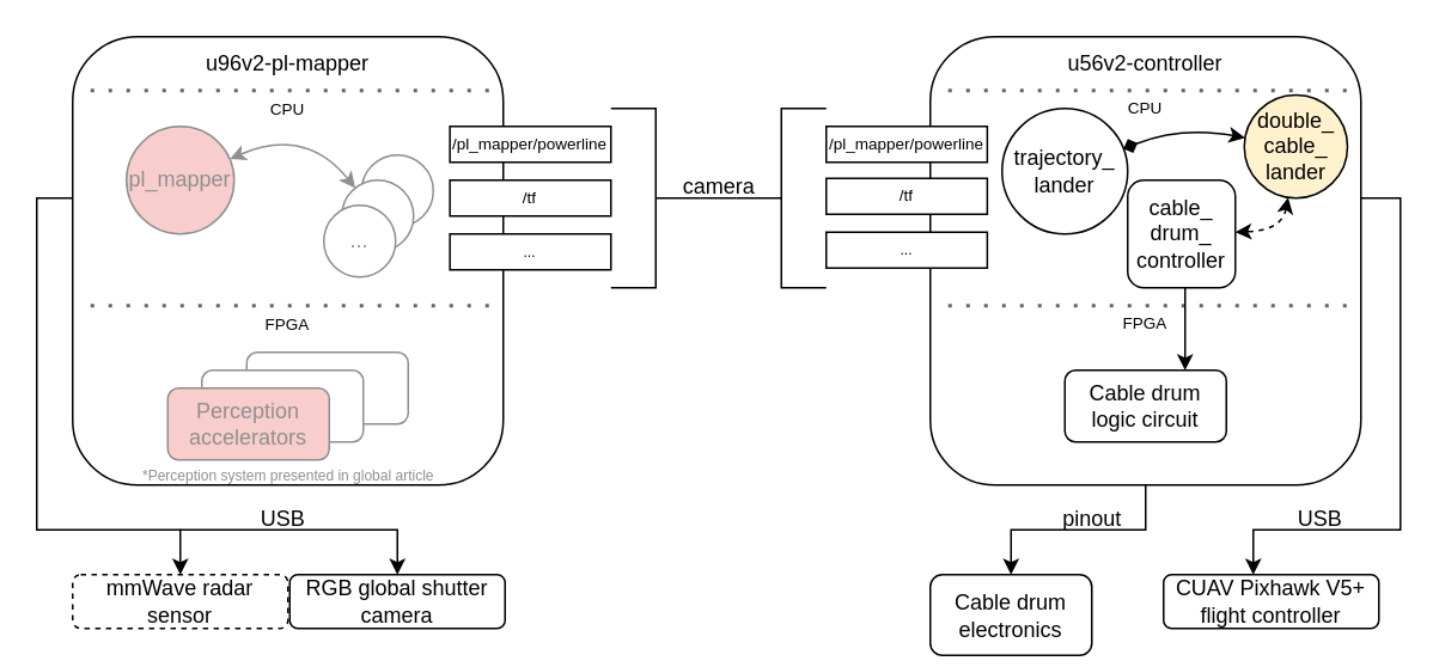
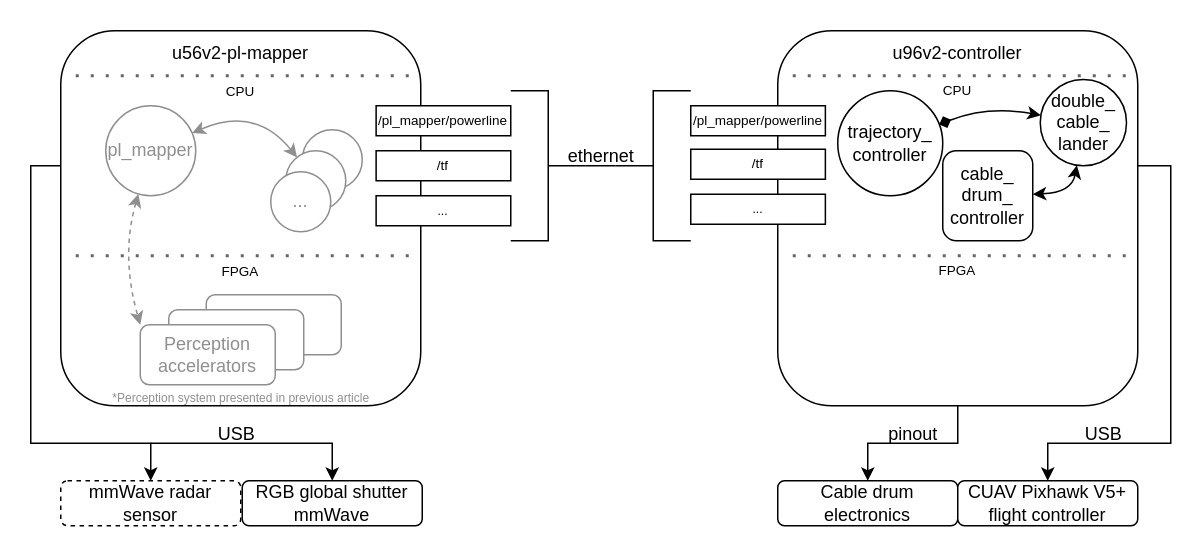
- <mxCell id="4" value="u96v2-pl-mapper" style="text;html=1;strokeColor=none;fillColor=none;align=center;verticalAlign=middle;whiteSpace=wrap;rounded=0;" vertex="1" parent="1"><mxGeometry x="105" y="20" width="110" height="30" as="geometry" /></mxCell>
+ <mxCell id="4" value="u56v2-pl-mapper" style="text;html=1;strokeColor=none;fillColor=none;align=center;verticalAlign=middle;whiteSpace=wrap;rounded=0;" vertex="1" parent="1"><mxGeometry x="105" y="20" width="110" height="30" as="geometry" /></mxCell>
- <mxCell id="23" value="u56v2-controller" style="text;html=1;strokeColor=none;fillColor=none;align=center;verticalAlign=middle;whiteSpace=wrap;rounded=0;" vertex="1" parent="1"><mxGeometry x="583" y="20" width="110" height="30" as="geometry" /></mxCell>
+ <mxCell id="23" value="u96v2-controller" style="text;html=1;strokeColor=none;fillColor=none;align=center;verticalAlign=middle;whiteSpace=wrap;rounded=0;" vertex="1" parent="1"><mxGeometry x="583" y="20" width="110" height="30" as="geometry" /></mxCell>
- <mxCell id="40" value="&lt;div style=&quot;font-size: 12px;&quot;&gt;&lt;font style=&quot;font-size: 12px;&quot;&gt;double_&lt;/font&gt;&lt;/div&gt;&lt;div style=&quot;font-size: 12px;&quot;&gt;&lt;font style=&quot;font-size: 12px;&quot;&gt;cable_&lt;/font&gt;&lt;/div&gt;&lt;div style=&quot;font-size: 12px;&quot;&gt;&lt;font style=&quot;font-size: 12px;&quot;&gt;lander&lt;br&gt;&lt;/font&gt;&lt;/div&gt;" style="ellipse;whiteSpace=wrap;html=1;aspect=fixed;strokeColor=#000000;strokeWidth=1;fontSize=8;fontColor=#000000;fillColor=#fff2cc;" vertex="1" parent="1"><mxGeometry x="693" y="52.5" width="57.5" height="57.5" as="geometry" /></mxCell>
+ <mxCell id="40" value="&lt;div style=&quot;font-size: 12px;&quot;&gt;&lt;font style=&quot;font-size: 12px;&quot;&gt;double_&lt;/font&gt;&lt;/div&gt;&lt;div style=&quot;font-size: 12px;&quot;&gt;&lt;font style=&quot;font-size: 12px;&quot;&gt;cable_&lt;/font&gt;&lt;/div&gt;&lt;div style=&quot;font-size: 12px;&quot;&gt;&lt;font style=&quot;font-size: 12px;&quot;&gt;lander&lt;br&gt;&lt;/font&gt;&lt;/div&gt;" style="ellipse;whiteSpace=wrap;html=1;aspect=fixed;strokeColor=#000000;strokeWidth=1;fontSize=8;fontColor=#000000;" vertex="1" parent="1"><mxGeometry x="693" y="52.5" width="57.5" height="57.5" as="geometry" /></mxCell>
- <mxCell id="37" value="&lt;div style=&quot;font-size: 12px;&quot;&gt;&lt;font style=&quot;font-size: 12px;&quot;&gt;trajectory_&lt;/font&gt;&lt;/div&gt;&lt;div style=&quot;font-size: 12px;&quot;&gt;&lt;font style=&quot;font-size: 12px;&quot;&gt;lander&lt;/font&gt;&lt;/div&gt;" style="ellipse;whiteSpace=wrap;html=1;aspect=fixed;strokeColor=#000000;strokeWidth=1;fontSize=8;fontColor=#000000;" vertex="1" parent="1"><mxGeometry x="558" y="60" width="70" height="70" as="geometry" /></mxCell>
+ <mxCell id="37" value="&lt;div style=&quot;font-size: 12px;&quot;&gt;&lt;font style=&quot;font-size: 12px;&quot;&gt;trajectory_&lt;/font&gt;&lt;/div&gt;&lt;div style=&quot;font-size: 12px;&quot;&gt;&lt;font style=&quot;font-size: 12px;&quot;&gt;controller&lt;/font&gt;&lt;/div&gt;" style="ellipse;whiteSpace=wrap;html=1;aspect=fixed;strokeColor=#000000;strokeWidth=1;fontSize=8;fontColor=#000000;" vertex="1" parent="1"><mxGeometry x="558" y="60" width="70" height="70" as="geometry" /></mxCell>
- <mxCell id="7" value="&lt;font&gt;pl_mapper&lt;/font&gt;" style="ellipse;whiteSpace=wrap;html=1;aspect=fixed;fontColor=#8F8F8F;strokeColor=#8F8F8F;fillColor=#f8cecc;" vertex="1" parent="1"><mxGeometry x="70" y="70" width="60" height="60" as="geometry" /></mxCell>
+ <mxCell id="7" value="&lt;font&gt;pl_mapper&lt;/font&gt;" style="ellipse;whiteSpace=wrap;html=1;aspect=fixed;fontColor=#8F8F8F;strokeColor=#8F8F8F;" vertex="1" parent="1"><mxGeometry x="70" y="70" width="60" height="60" as="geometry" /></mxCell>
- <mxCell id="32" value="camera" style="text;html=1;align=center;verticalAlign=middle;resizable=0;points=[];autosize=1;strokeColor=none;fillColor=none;fontSize=12;fontColor=#000000;" vertex="1" parent="1"><mxGeometry x="365" y="89" width="70" height="30" as="geometry" /></mxCell>
+ <mxCell id="32" value="ethernet" style="text;html=1;align=center;verticalAlign=middle;resizable=0;points=[];autosize=1;strokeColor=none;fillColor=none;fontSize=12;fontColor=#000000;" vertex="1" parent="1"><mxGeometry x="365" y="89" width="70" height="30" as="geometry" /></mxCell>
- <mxCell id="42" value="" style="curved=1;endArrow=classic;html=1;rounded=0;strokeColor=#000000;fontSize=8;fontColor=#000000;startArrow=classic;startFill=1;dashed=1;" edge="1" parent="1" source="40" target="39"><mxGeometry width="50" height="50" relative="1" as="geometry"><mxPoint x="508" y="-10" as="sourcePoint" /><mxPoint x="558" y="-60" as="targetPoint" /><Array as="points"><mxPoint x="714" y="128" /></Array></mxGeometry></mxCell>
+ <mxCell id="42" value="" style="curved=1;endArrow=classic;html=1;rounded=0;strokeColor=#000000;fontSize=8;fontColor=#000000;startArrow=classic;startFill=1;" edge="1" parent="1" source="40" target="39"><mxGeometry width="50" height="50" relative="1" as="geometry"><mxPoint x="508" y="-10" as="sourcePoint" /><mxPoint x="558" y="-60" as="targetPoint" /><Array as="points"><mxPoint x="714" y="128" /></Array></mxGeometry></mxCell>
+ <mxCell id="17" value="" style="curved=1;endArrow=classic;html=1;rounded=0;strokeColor=#8F8F8F;fontColor=#8F8F8F;entryX=0;entryY=0;entryDx=0;entryDy=0;dashed=1;startArrow=classic;startFill=1;" edge="1" parent="1" source="7" target="16"><mxGeometry width="50" height="50" relative="1" as="geometry"><mxPoint x="60" y="190" as="sourcePoint" /><mxPoint x="110" y="140" as="targetPoint" /><Array as="points"><mxPoint x="80" y="170" /></Array></mxGeometry></mxCell>
- <mxCell id="38" style="edgeStyle=orthogonalEdgeStyle;rounded=0;orthogonalLoop=1;jettySize=auto;html=1;strokeColor=#000000;fontSize=8;fontColor=#000000;startArrow=none;startFill=0;endArrow=classic;endFill=1;" edge="1" parent="1" source="39" target="43"><mxGeometry relative="1" as="geometry"><Array as="points"><mxPoint x="660" y="180" /><mxPoint x="660" y="180" /></Array></mxGeometry></mxCell>
- <mxCell id="43" value="Cable drum logic circuit" style="rounded=1;whiteSpace=wrap;html=1;fontColor=#000000;strokeColor=#000000;" vertex="1" parent="1"><mxGeometry x="593" y="206" width="90" height="40" as="geometry" /></mxCell>
- <mxCell id="16" value="&lt;div&gt;Perception &lt;br&gt;&lt;/div&gt;&lt;div&gt;accelerators&lt;/div&gt;" style="rounded=1;whiteSpace=wrap;html=1;fontColor=#8F8F8F;strokeColor=#8F8F8F;fillColor=#f8cecc;" vertex="1" parent="1"><mxGeometry x="93" y="216" width="90" height="40" as="geometry" /></mxCell>
+ <mxCell id="16" value="&lt;div&gt;Perception &lt;br&gt;&lt;/div&gt;&lt;div&gt;accelerators&lt;/div&gt;" style="rounded=1;whiteSpace=wrap;html=1;fontColor=#8F8F8F;strokeColor=#8F8F8F;" vertex="1" parent="1"><mxGeometry x="93" y="216" width="90" height="40" as="geometry" /></mxCell>
- <mxCell id="18" value="&lt;font style=&quot;font-size: 8px;&quot;&gt;*Perception system presented in global article&lt;/font&gt;" style="text;html=1;strokeColor=none;fillColor=none;align=center;verticalAlign=middle;whiteSpace=wrap;rounded=0;fontColor=#8F8F8F;fontSize=8;" vertex="1" parent="1"><mxGeometry x="69.75" y="260" width="180.5" height="10" as="geometry" /></mxCell>
+ <mxCell id="18" value="&lt;font style=&quot;font-size: 8px;&quot;&gt;*Perception system presented in previous article&lt;/font&gt;" style="text;html=1;strokeColor=none;fillColor=none;align=center;verticalAlign=middle;whiteSpace=wrap;rounded=0;fontColor=#8F8F8F;fontSize=8;" vertex="1" parent="1"><mxGeometry x="69.75" y="260" width="180.5" height="10" as="geometry" /></mxCell>
- <mxCell id="45" value="RGB global shutter camera" style="rounded=1;whiteSpace=wrap;html=1;strokeColor=#000000;strokeWidth=1;fontSize=12;fontColor=#000000;" vertex="1" parent="1"><mxGeometry x="161" y="320" width="120" height="30" as="geometry" /></mxCell>
+ <mxCell id="45" value="RGB global shutter mmWave" style="rounded=1;whiteSpace=wrap;html=1;strokeColor=#000000;strokeWidth=1;fontSize=12;fontColor=#000000;" vertex="1" parent="1"><mxGeometry x="161" y="320" width="120" height="30" as="geometry" /></mxCell>
- <mxCell id="51" value="&lt;div&gt;CUAV Pixhawk V5+&lt;/div&gt;flight controller" style="rounded=1;whiteSpace=wrap;html=1;strokeColor=#000000;strokeWidth=1;fontSize=12;fontColor=#000000;" vertex="1" parent="1"><mxGeometry x="648" y="320" width="120" height="30" as="geometry" /></mxCell>
+ <mxCell id="51" value="&lt;div&gt;CUAV Pixhawk V5+&lt;/div&gt;flight controller" style="rounded=1;whiteSpace=wrap;html=1;strokeColor=#000000;strokeWidth=1;fontSize=12;fontColor=#000000;" vertex="1" parent="1"><mxGeometry x="638" y="320" width="120" height="30" as="geometry" /></mxCell>
- <mxCell id="49" value="Cable drum electronics" style="rounded=1;whiteSpace=wrap;html=1;strokeColor=#000000;strokeWidth=1;fontSize=12;fontColor=#000000;" vertex="1" parent="1"><mxGeometry x="518" y="320" width="90" height="45" as="geometry" /></mxCell>
+ <mxCell id="49" value="Cable drum electronics" style="rounded=1;whiteSpace=wrap;html=1;strokeColor=#000000;strokeWidth=1;fontSize=12;fontColor=#000000;" vertex="1" parent="1"><mxGeometry x="518" y="320" width="120" height="30" as="geometry" /></mxCell>
